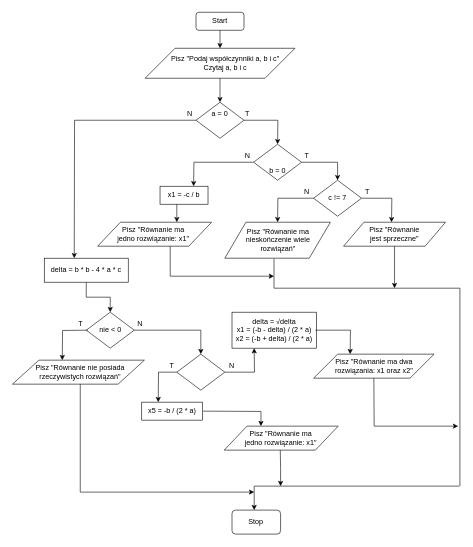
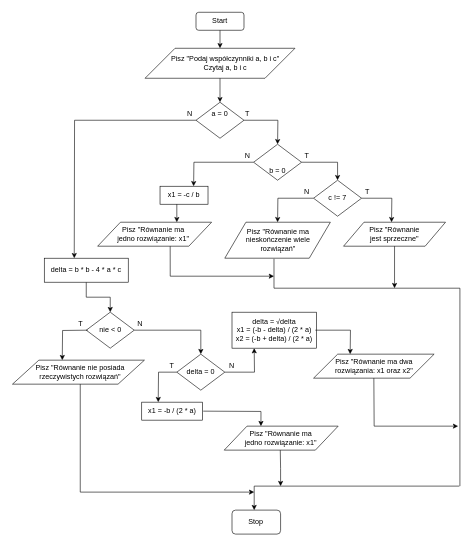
+ <mxCell id="47" value="delta = 0" style="text;html=1;strokeColor=none;fillColor=none;align=center;verticalAlign=middle;whiteSpace=wrap;rounded=0;" vertex="1" parent="1"><mxGeometry x="309" y="610" width="50" height="20" as="geometry" /></mxCell>
- <mxCell id="58" value="x5 = -b / (2 * a)" style="text;html=1;strokeColor=none;fillColor=none;align=center;verticalAlign=middle;whiteSpace=wrap;rounded=0;" vertex="1" parent="1"><mxGeometry x="242.5" y="675" width="87" height="20" as="geometry" /></mxCell>
+ <mxCell id="58" value="x1 = -b / (2 * a)" style="text;html=1;strokeColor=none;fillColor=none;align=center;verticalAlign=middle;whiteSpace=wrap;rounded=0;" vertex="1" parent="1"><mxGeometry x="242.5" y="675" width="87" height="20" as="geometry" /></mxCell>
